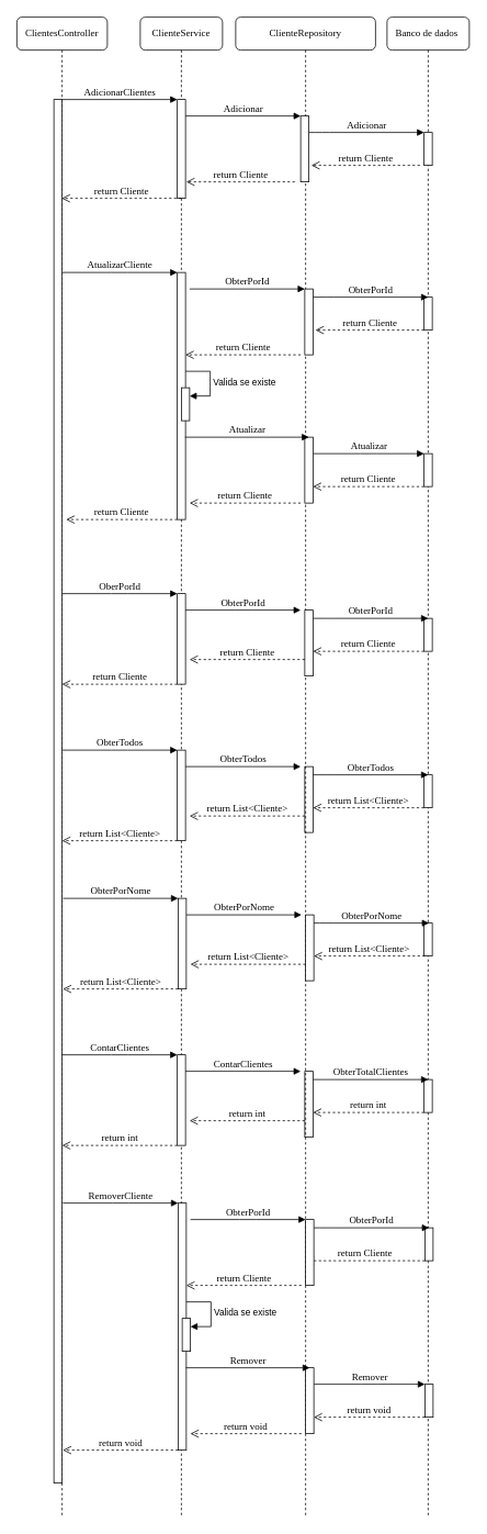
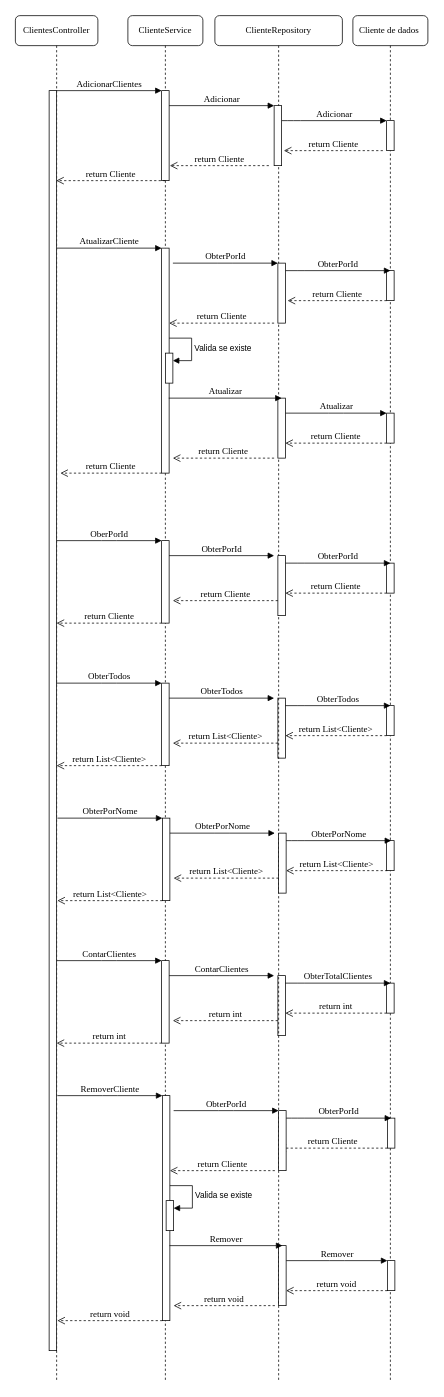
- <mxCell id="12" value="Banco de dados&amp;nbsp;" style="shape=umlLifeline;perimeter=lifelinePerimeter;whiteSpace=wrap;html=1;container=1;collapsible=0;recursiveResize=0;outlineConnect=0;rounded=1;shadow=0;comic=0;labelBackgroundColor=none;strokeWidth=1;fontFamily=Verdana;fontSize=12;align=center;" parent="1" vertex="1"><mxGeometry x="470" y="20" width="100" height="1820" as="geometry" /></mxCell>
+ <mxCell id="12" value="Cliente de dados&amp;nbsp;" style="shape=umlLifeline;perimeter=lifelinePerimeter;whiteSpace=wrap;html=1;container=1;collapsible=0;recursiveResize=0;outlineConnect=0;rounded=1;shadow=0;comic=0;labelBackgroundColor=none;strokeWidth=1;fontFamily=Verdana;fontSize=12;align=center;" parent="1" vertex="1"><mxGeometry x="470" y="20" width="100" height="1820" as="geometry" /></mxCell>
